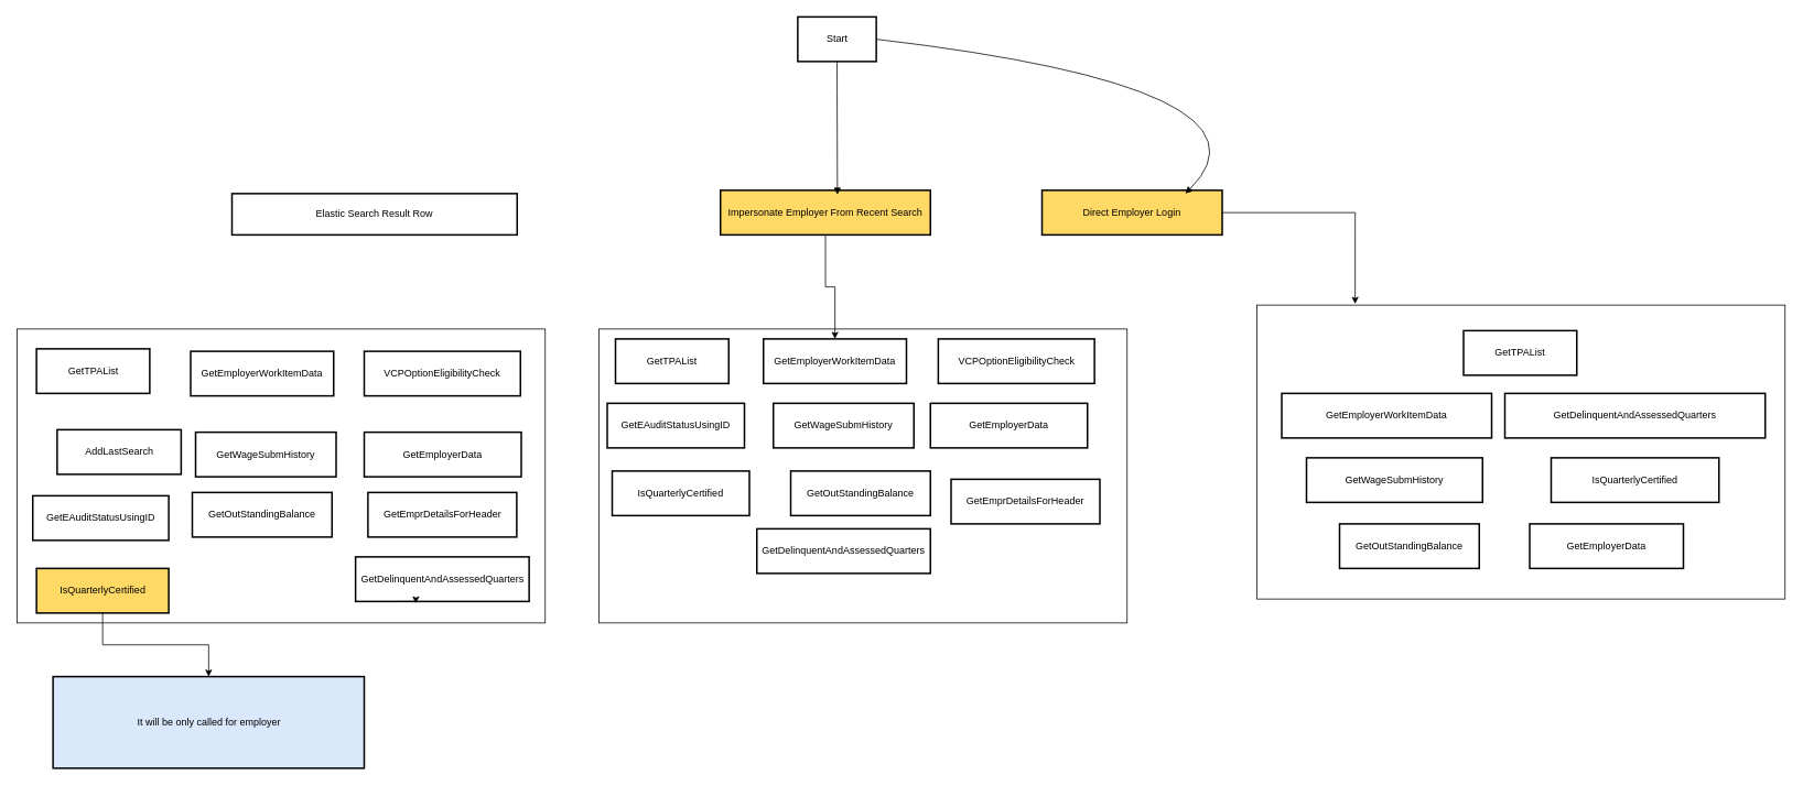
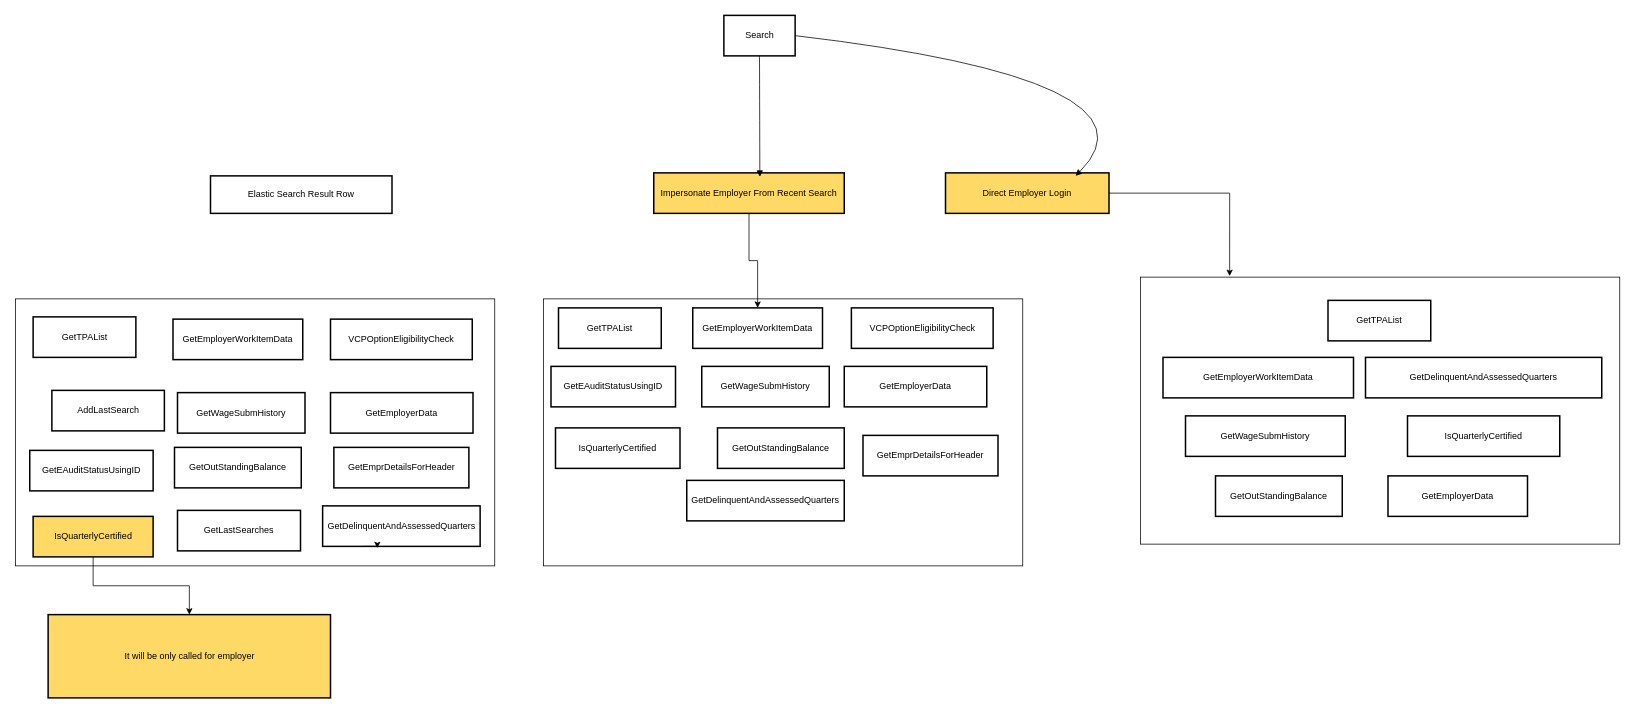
- <mxCell id="5" value="Start" style="whiteSpace=wrap;strokeWidth=2;" parent="1" vertex="1"><mxGeometry x="964.5" y="20" width="95" height="54" as="geometry" /></mxCell>
+ <mxCell id="5" value="Search" style="whiteSpace=wrap;strokeWidth=2;" parent="1" vertex="1"><mxGeometry x="964.5" y="20" width="95" height="54" as="geometry" /></mxCell>
- <mxCell id="6" value="Elastic Search Result Row" style="whiteSpace=wrap;strokeWidth=2;" parent="1" vertex="1"><mxGeometry x="280" y="234" width="345" height="50" as="geometry" /></mxCell>
+ <mxCell id="6" value="Elastic Search Result Row" style="whiteSpace=wrap;strokeWidth=2;" parent="1" vertex="1"><mxGeometry x="280" y="234" width="242" height="50" as="geometry" /></mxCell>
+ <mxCell id="32" value="GetLastSearches" style="whiteSpace=wrap;strokeWidth=2;" vertex="1" parent="1"><mxGeometry x="236" y="680" width="164" height="54" as="geometry" /></mxCell>
- <mxCell id="44" value="It will be only called for employer" style="whiteSpace=wrap;html=1;fillColor=#dae8fc;strokeWidth=2;" vertex="1" parent="1"><mxGeometry x="63.5" y="819" width="376.5" height="111" as="geometry" /></mxCell>
+ <mxCell id="44" value="It will be only called for employer" style="whiteSpace=wrap;html=1;fillColor=#FFD966;strokeWidth=2;" vertex="1" parent="1"><mxGeometry x="63.5" y="819" width="376.5" height="111" as="geometry" /></mxCell>
